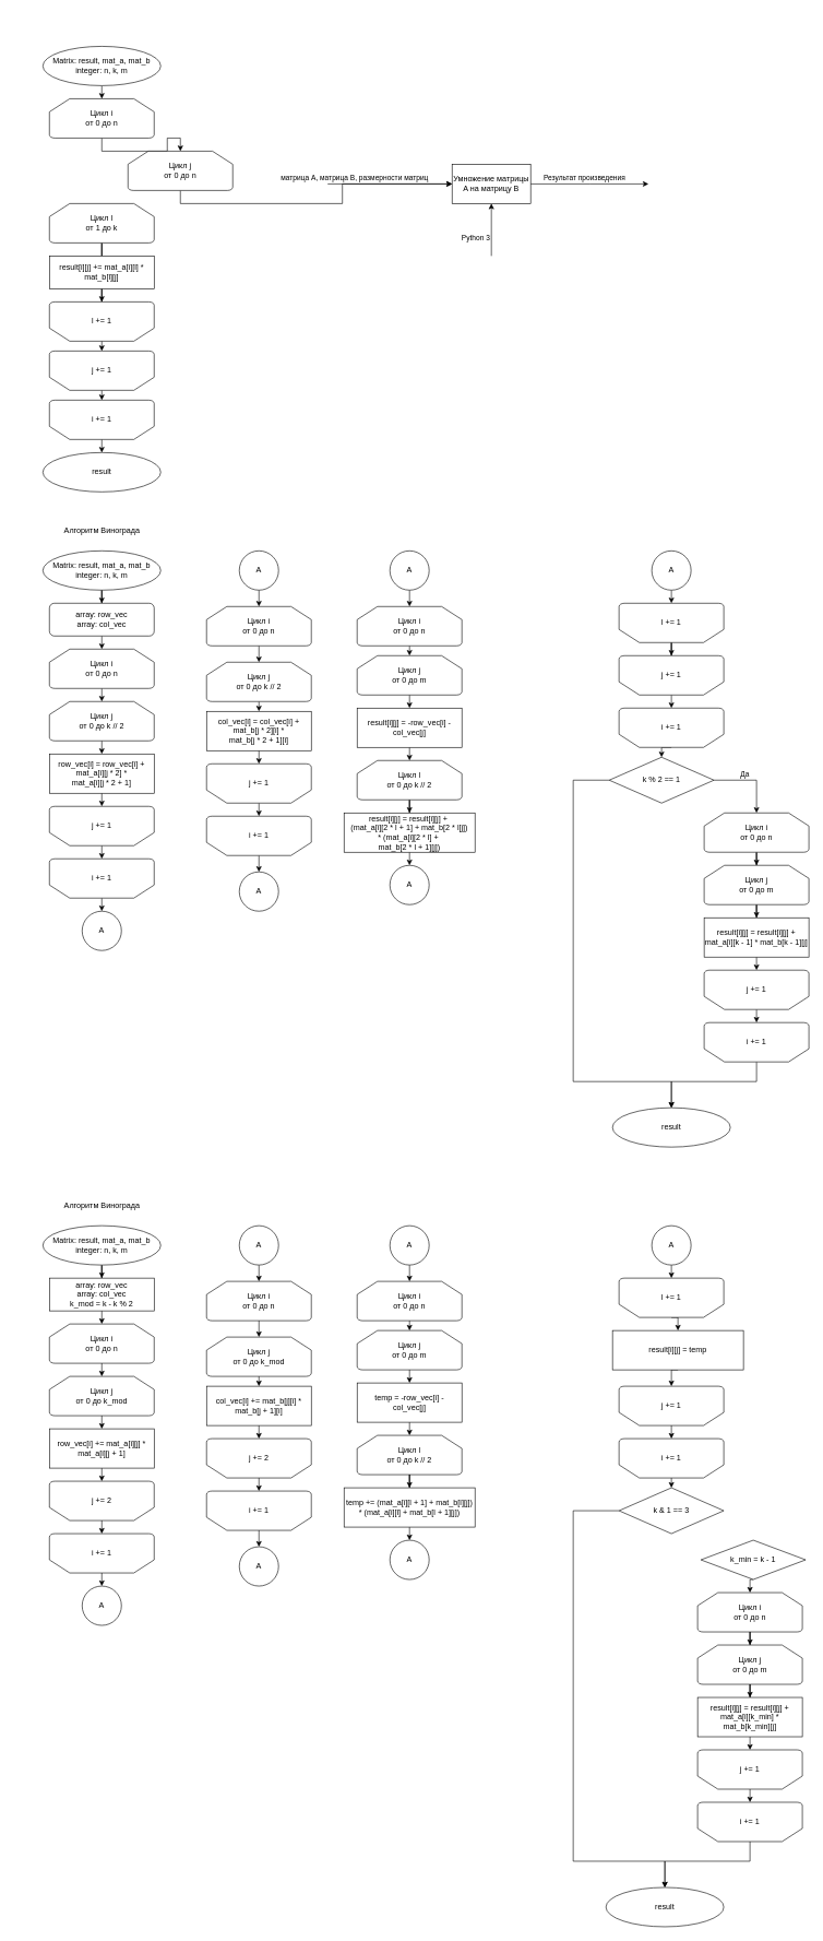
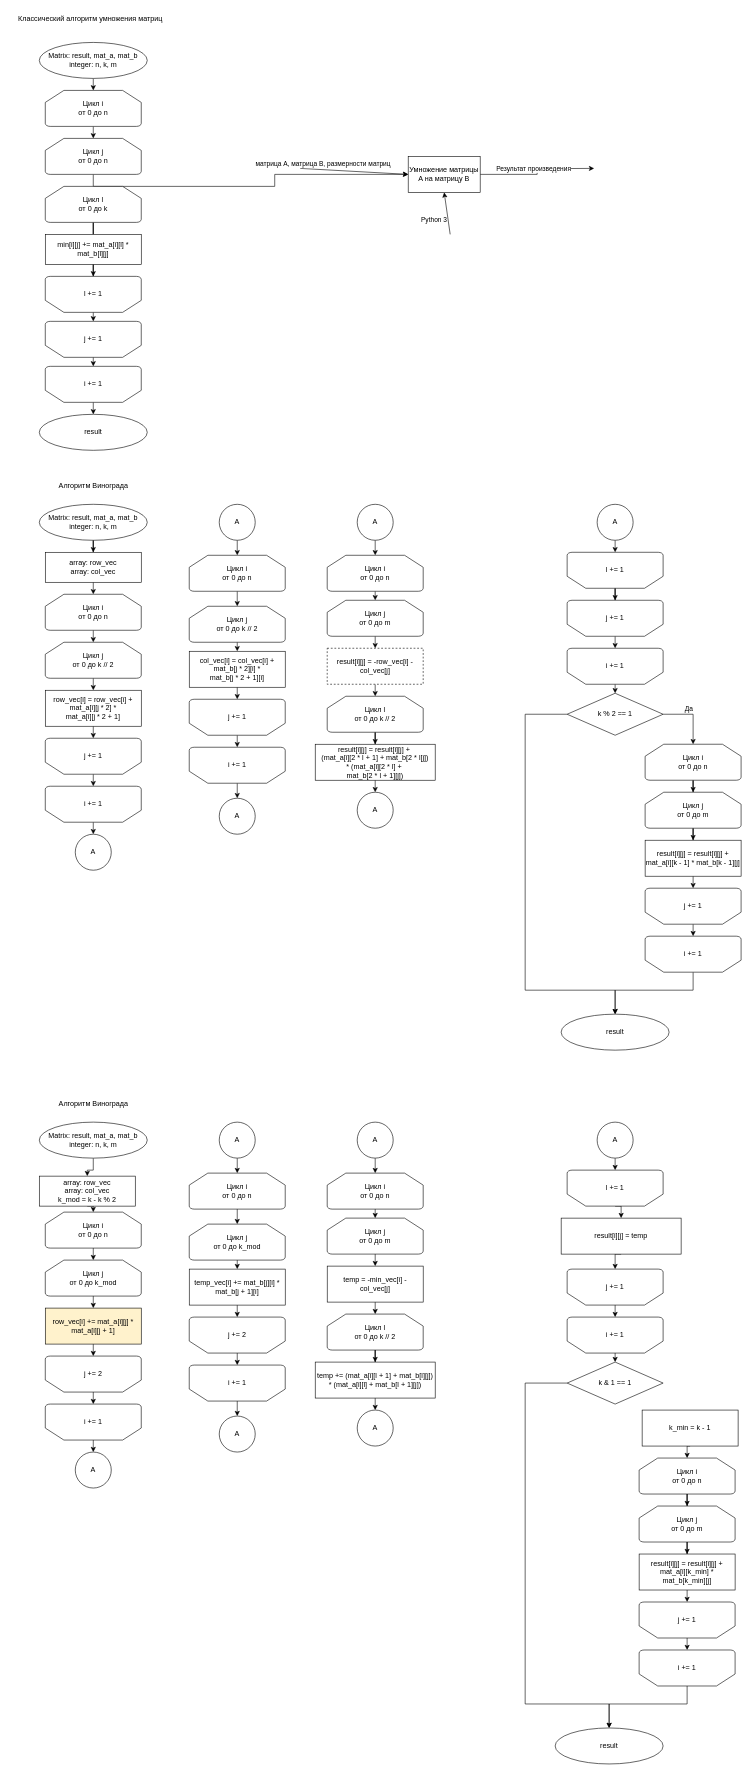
+ <mxCell id="2" value="Классический алгоритм умножения матриц&lt;br&gt;" style="text;html=1;align=center;verticalAlign=middle;resizable=0;points=[];autosize=1;strokeColor=none;" parent="1" vertex="1"><mxGeometry x="20" y="20" width="260" height="20" as="geometry" /></mxCell>
- <mxCell id="10" value="Цикл j&lt;br&gt;от 0 до n" style="strokeWidth=1;html=1;shape=mxgraph.flowchart.loop_limit;whiteSpace=wrap;" parent="1" vertex="1"><mxGeometry x="195" y="230" width="160" height="60" as="geometry" /></mxCell>
+ <mxCell id="10" value="Цикл j&lt;br&gt;от 0 до n" style="strokeWidth=1;html=1;shape=mxgraph.flowchart.loop_limit;whiteSpace=wrap;" parent="1" vertex="1"><mxGeometry x="75" y="230" width="160" height="60" as="geometry" /></mxCell>
- <mxCell id="154" value="Умножение матрицы A на матрицу B" style="rounded=0;whiteSpace=wrap;html=1;" vertex="1" parent="1"><mxGeometry x="690" y="250" width="120" height="60" as="geometry" /></mxCell>
+ <mxCell id="154" value="Умножение матрицы A на матрицу B" style="rounded=0;whiteSpace=wrap;html=1;" vertex="1" parent="1"><mxGeometry x="680" y="260" width="120" height="60" as="geometry" /></mxCell>
- <mxCell id="14" value="Цикл l&lt;br&gt;от 1 до k" style="strokeWidth=1;html=1;shape=mxgraph.flowchart.loop_limit;whiteSpace=wrap;" parent="1" vertex="1"><mxGeometry x="75" y="310" width="160" height="60" as="geometry" /></mxCell>
+ <mxCell id="14" value="Цикл l&lt;br&gt;от 0 до k" style="strokeWidth=1;html=1;shape=mxgraph.flowchart.loop_limit;whiteSpace=wrap;" parent="1" vertex="1"><mxGeometry x="75" y="310" width="160" height="60" as="geometry" /></mxCell>
- <mxCell id="16" value="result[i][j] += mat_a[i][l] * mat_b[l][j]" style="rounded=0;whiteSpace=wrap;html=1;strokeWidth=1;" parent="1" vertex="1"><mxGeometry x="75" y="390" width="160" height="50" as="geometry" /></mxCell>
+ <mxCell id="16" value="min[i][j] += mat_a[i][l] * mat_b[l][j]" style="rounded=0;whiteSpace=wrap;html=1;strokeWidth=1;" parent="1" vertex="1"><mxGeometry x="75" y="390" width="160" height="50" as="geometry" /></mxCell>
- <mxCell id="24" value="array: row_vec&lt;br&gt;array: col_vec" style="whiteSpace=wrap;html=1;strokeWidth=1;rounded=1;" parent="1" vertex="1"><mxGeometry x="75" y="920" width="160" height="50" as="geometry" /></mxCell>
+ <mxCell id="24" value="array: row_vec&lt;br&gt;array: col_vec" style="rounded=0;whiteSpace=wrap;html=1;strokeWidth=1;" parent="1" vertex="1"><mxGeometry x="75" y="920" width="160" height="50" as="geometry" /></mxCell>
- <mxCell id="56" value="result[i][j] = -row_vec[i] - col_vec[j]" style="rounded=0;whiteSpace=wrap;html=1;strokeWidth=1;" parent="1" vertex="1"><mxGeometry x="545" y="1080" width="160" height="60" as="geometry" /></mxCell>
+ <mxCell id="56" value="result[i][j] = -row_vec[i] - col_vec[j]" style="rounded=0;whiteSpace=wrap;html=1;strokeWidth=1;dashed=1;" parent="1" vertex="1"><mxGeometry x="545" y="1080" width="160" height="60" as="geometry" /></mxCell>
- <mxCell id="73" value="k % 2 == 1" style="rhombus;whiteSpace=wrap;html=1;strokeWidth=1;" parent="1" vertex="1"><mxGeometry x="930" y="1155" width="160" height="70" as="geometry" /></mxCell>
+ <mxCell id="73" value="k % 2 == 1" style="rhombus;whiteSpace=wrap;html=1;strokeWidth=1;" parent="1" vertex="1"><mxGeometry x="945" y="1155" width="160" height="70" as="geometry" /></mxCell>
- <mxCell id="89" value="array: row_vec&lt;br&gt;array: col_vec&lt;br&gt;k_mod = k - k % 2" style="rounded=0;whiteSpace=wrap;html=1;strokeWidth=1;" parent="1" vertex="1"><mxGeometry x="75" y="1950" width="160" height="50" as="geometry" /></mxCell>
+ <mxCell id="89" value="array: row_vec&lt;br&gt;array: col_vec&lt;br&gt;k_mod = k - k % 2" style="rounded=0;whiteSpace=wrap;html=1;strokeWidth=1;" parent="1" vertex="1"><mxGeometry x="65" y="1960" width="160" height="50" as="geometry" /></mxCell>
- <mxCell id="121" value="temp = -row_vec[i] - col_vec[j]" style="rounded=0;whiteSpace=wrap;html=1;strokeWidth=1;" parent="1" vertex="1"><mxGeometry x="545" y="2110" width="160" height="60" as="geometry" /></mxCell>
+ <mxCell id="121" value="temp = -min_vec[i] - col_vec[j]" style="rounded=0;whiteSpace=wrap;html=1;strokeWidth=1;" parent="1" vertex="1"><mxGeometry x="545" y="2110" width="160" height="60" as="geometry" /></mxCell>
- <mxCell id="110" value="col_vec[i] += mat_b[j][i] * mat_b[j + 1][i]" style="rounded=0;whiteSpace=wrap;html=1;strokeWidth=1;" parent="1" vertex="1"><mxGeometry x="315" y="2115" width="160" height="60" as="geometry" /></mxCell>
+ <mxCell id="110" value="temp_vec[i] += mat_b[j][i] * mat_b[j + 1][i]" style="rounded=0;whiteSpace=wrap;html=1;strokeWidth=1;" parent="1" vertex="1"><mxGeometry x="315" y="2115" width="160" height="60" as="geometry" /></mxCell>
- <mxCell id="99" value="&lt;p style=&quot;margin: 0px&quot;&gt;row_vec[i] += mat_a[i][j] * mat_a[i][j + 1]&lt;/p&gt;" style="rounded=0;whiteSpace=wrap;html=1;strokeWidth=1;" parent="1" vertex="1"><mxGeometry x="75" y="2180" width="160" height="60" as="geometry" /></mxCell>
+ <mxCell id="99" value="&lt;p style=&quot;margin: 0px&quot;&gt;row_vec[i] += mat_a[i][j] * mat_a[i][j + 1]&lt;/p&gt;" style="rounded=0;whiteSpace=wrap;html=1;strokeWidth=1;fillColor=#fff2cc;" parent="1" vertex="1"><mxGeometry x="75" y="2180" width="160" height="60" as="geometry" /></mxCell>
- <mxCell id="136" value="k &amp;amp; 1 == 3" style="rhombus;whiteSpace=wrap;html=1;strokeWidth=1;" parent="1" vertex="1"><mxGeometry x="945" y="2270" width="160" height="70" as="geometry" /></mxCell>
+ <mxCell id="136" value="k &amp;amp; 1 == 1" style="rhombus;whiteSpace=wrap;html=1;strokeWidth=1;" parent="1" vertex="1"><mxGeometry x="945" y="2270" width="160" height="70" as="geometry" /></mxCell>
- <mxCell id="151" value="&lt;p style=&quot;margin: 0px&quot;&gt; k_min = k - 1&lt;br&gt;&lt;/p&gt;" style="rhombus;whiteSpace=wrap;html=1;strokeWidth=1;" parent="1" vertex="1"><mxGeometry x="1070" y="2350" width="160" height="60" as="geometry" /></mxCell>
+ <mxCell id="151" value="&lt;p style=&quot;margin: 0px&quot;&gt; k_min = k - 1&lt;br&gt;&lt;/p&gt;" style="rounded=0;whiteSpace=wrap;html=1;strokeWidth=1;" parent="1" vertex="1"><mxGeometry x="1070" y="2350" width="160" height="60" as="geometry" /></mxCell>
